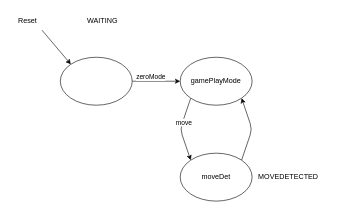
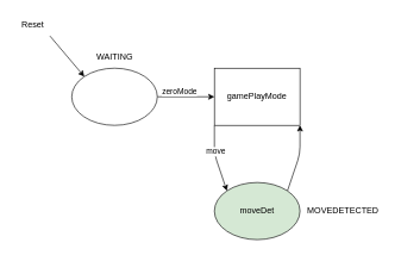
- <mxCell id="7" value="WAITING" style="text;html=1;align=center;verticalAlign=middle;resizable=0;points=[];autosize=1;strokeColor=none;fillColor=none;" vertex="1" parent="1"><mxGeometry x="135" y="20" width="70" height="30" as="geometry" /></mxCell>
+ <mxCell id="7" value="WAITING" style="text;html=1;align=center;verticalAlign=middle;resizable=0;points=[];autosize=1;strokeColor=none;fillColor=none;" vertex="1" parent="1"><mxGeometry x="125" y="65" width="70" height="30" as="geometry" /></mxCell>
- <mxCell id="10" value="gamePlayMode" style="ellipse;whiteSpace=wrap;html=1;" vertex="1" parent="1"><mxGeometry x="300" y="95" width="120" height="80" as="geometry" /></mxCell>
+ <mxCell id="10" value="gamePlayMode" style="whiteSpace=wrap;html=1;rounded=0;" vertex="1" parent="1"><mxGeometry x="300" y="95" width="120" height="80" as="geometry" /></mxCell>
- <mxCell id="12" value="moveDet" style="ellipse;whiteSpace=wrap;html=1;" vertex="1" parent="1"><mxGeometry x="300" y="255" width="120" height="80" as="geometry" /></mxCell>
+ <mxCell id="12" value="moveDet" style="ellipse;whiteSpace=wrap;html=1;fillColor=#d5e8d4;" vertex="1" parent="1"><mxGeometry x="300" y="255" width="120" height="80" as="geometry" /></mxCell>
